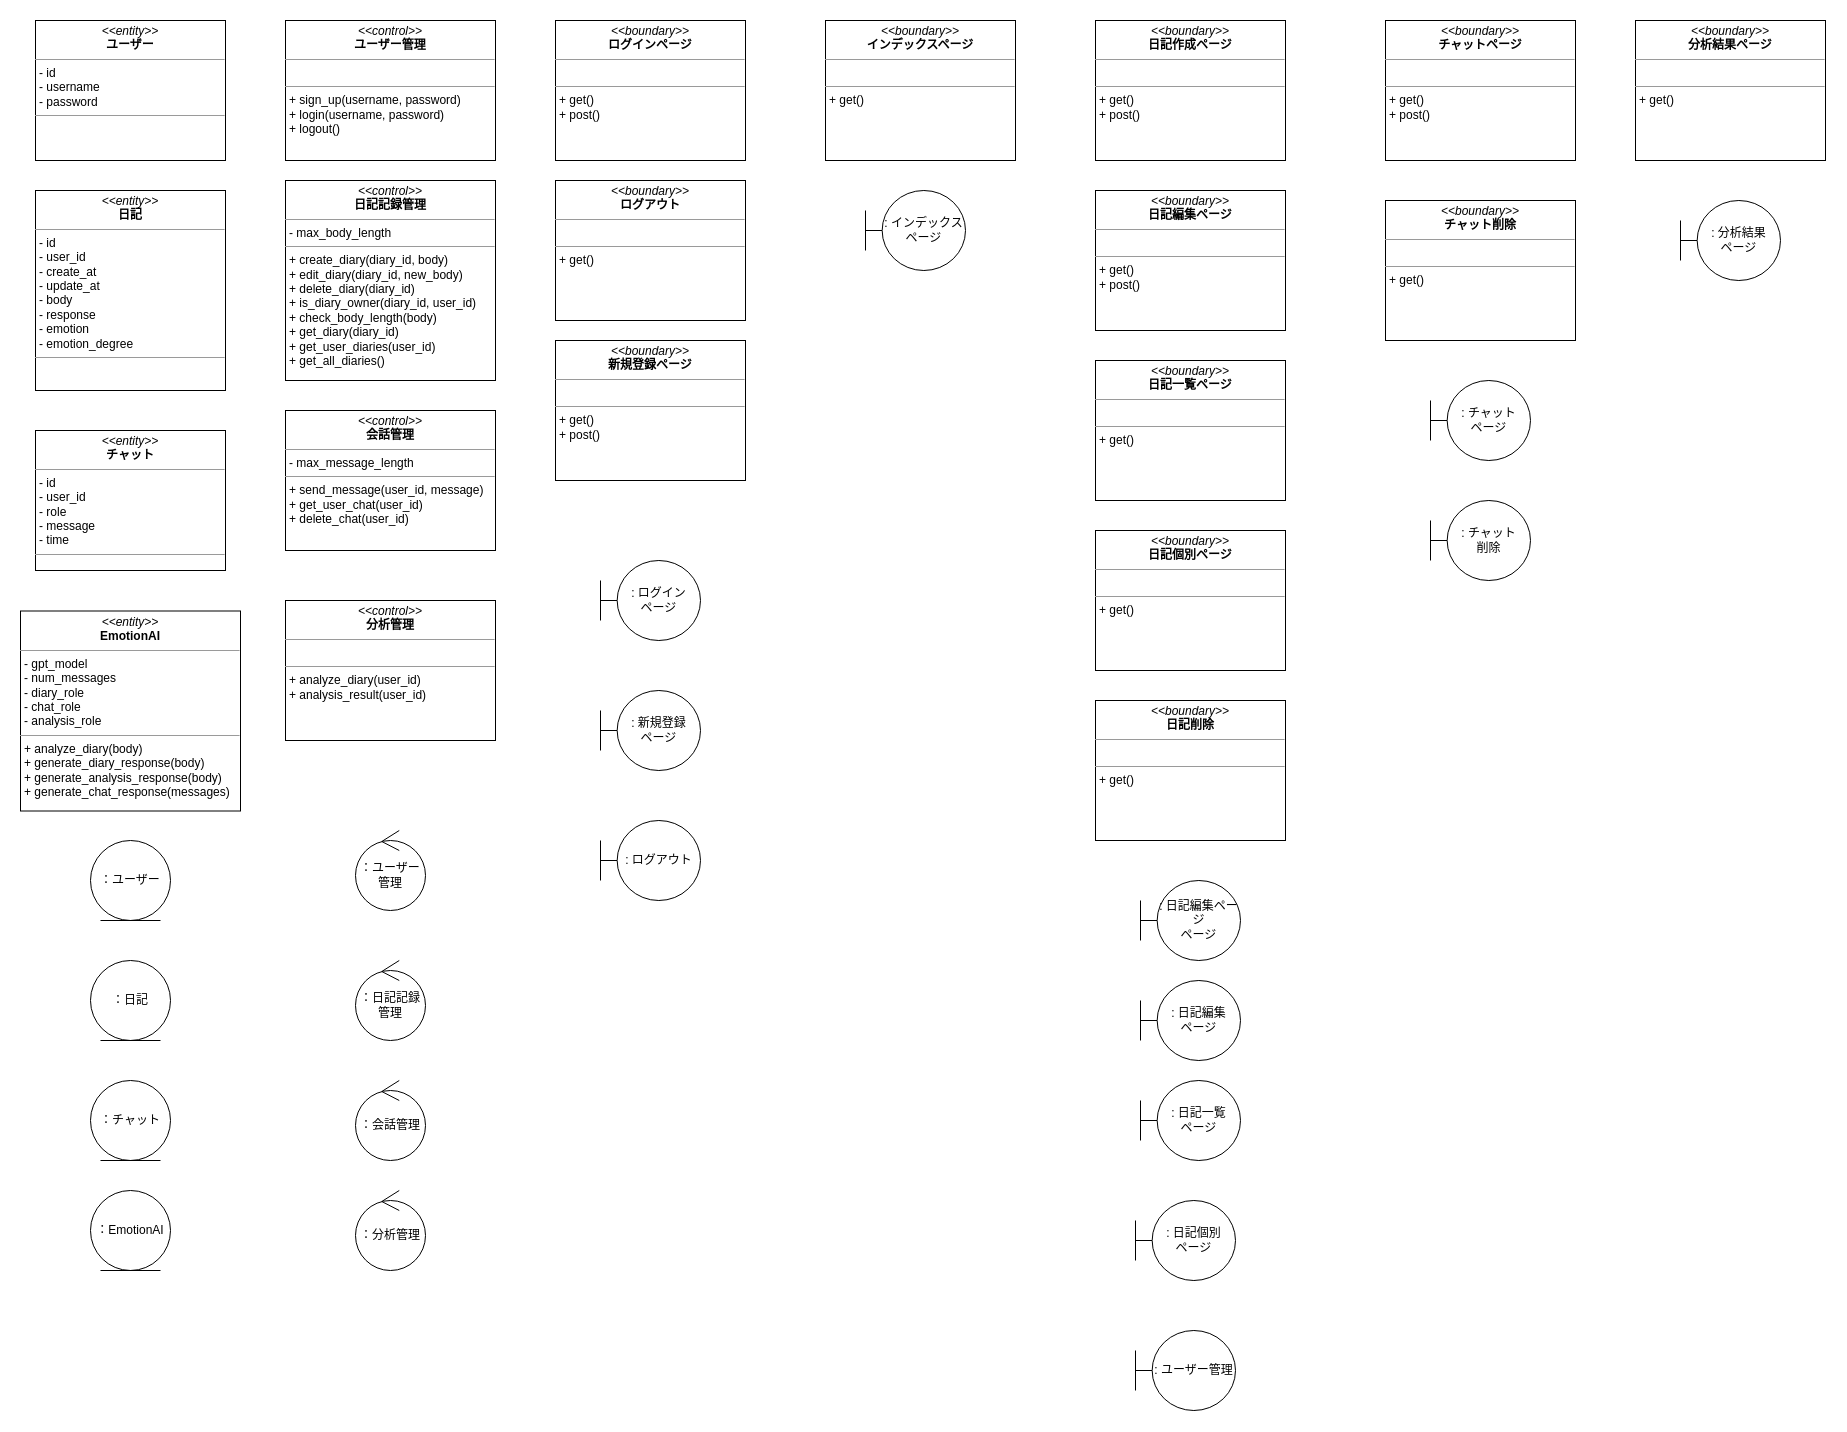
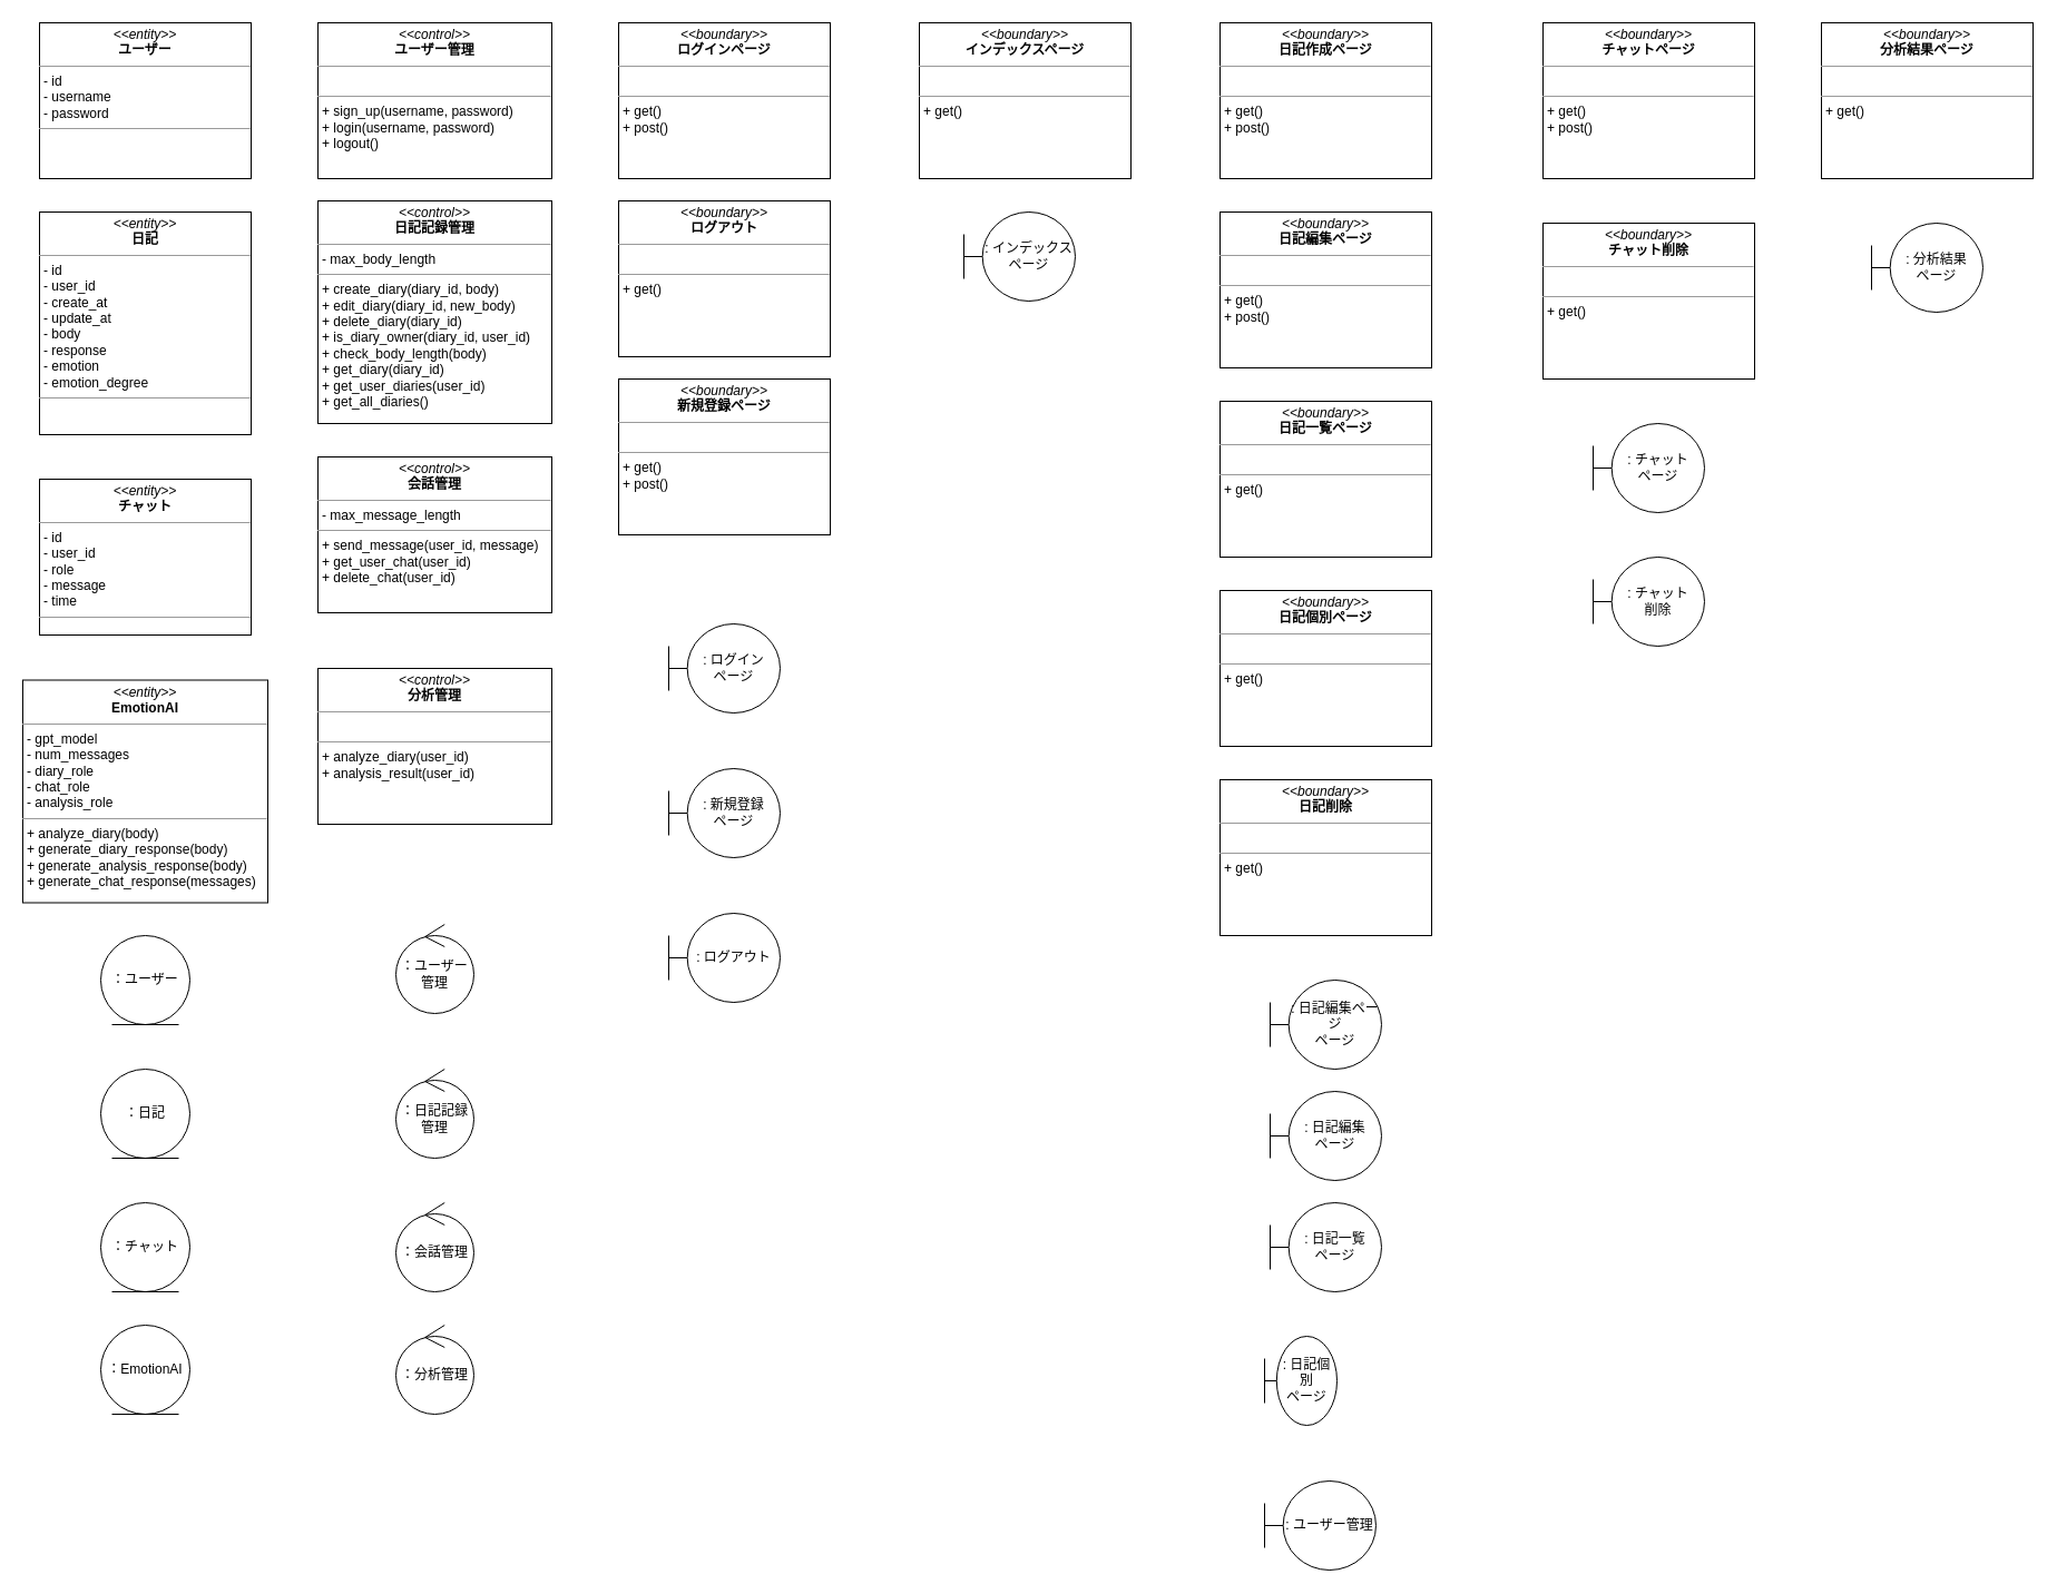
- <mxCell id="37" value=": 日記個別&lt;br&gt;ページ" style="shape=umlBoundary;whiteSpace=wrap;html=1;" vertex="1" parent="1"><mxGeometry x="1135" y="1200" width="100" height="80" as="geometry" /></mxCell>
+ <mxCell id="37" value=": 日記個別&lt;br&gt;ページ" style="shape=umlBoundary;whiteSpace=wrap;html=1;" vertex="1" parent="1"><mxGeometry x="1135" y="1200" width="65" height="80" as="geometry" /></mxCell>
